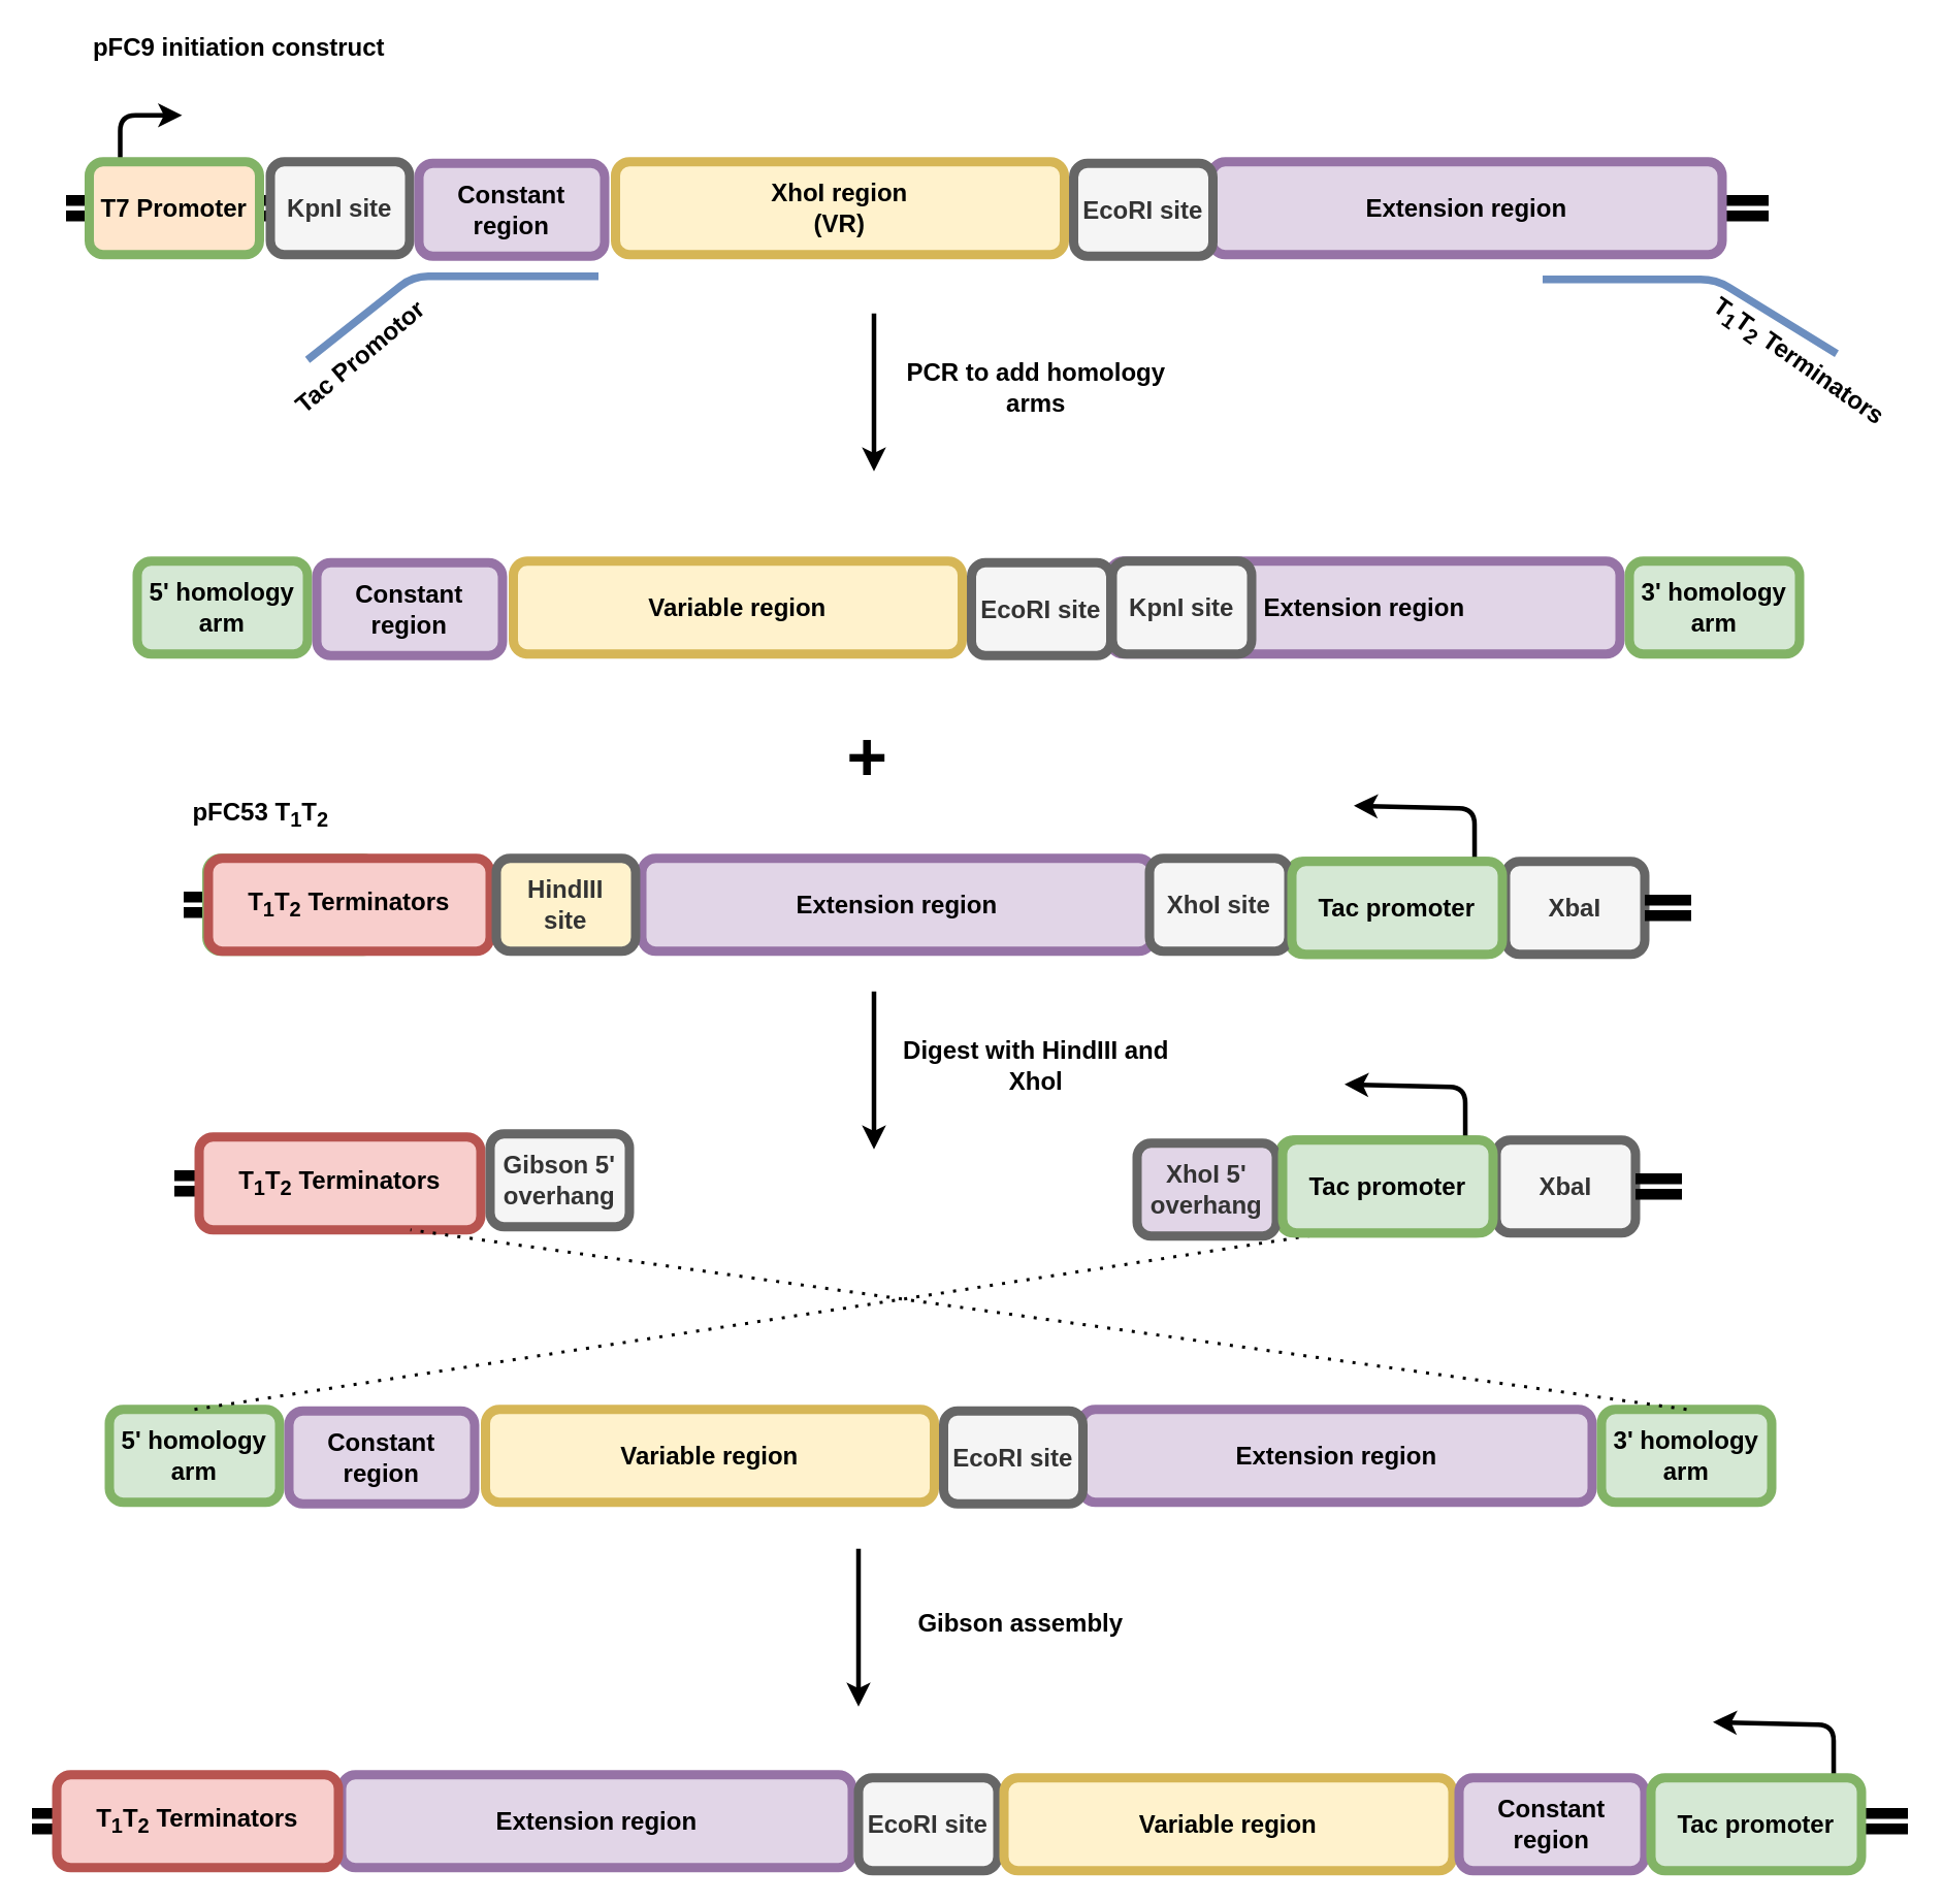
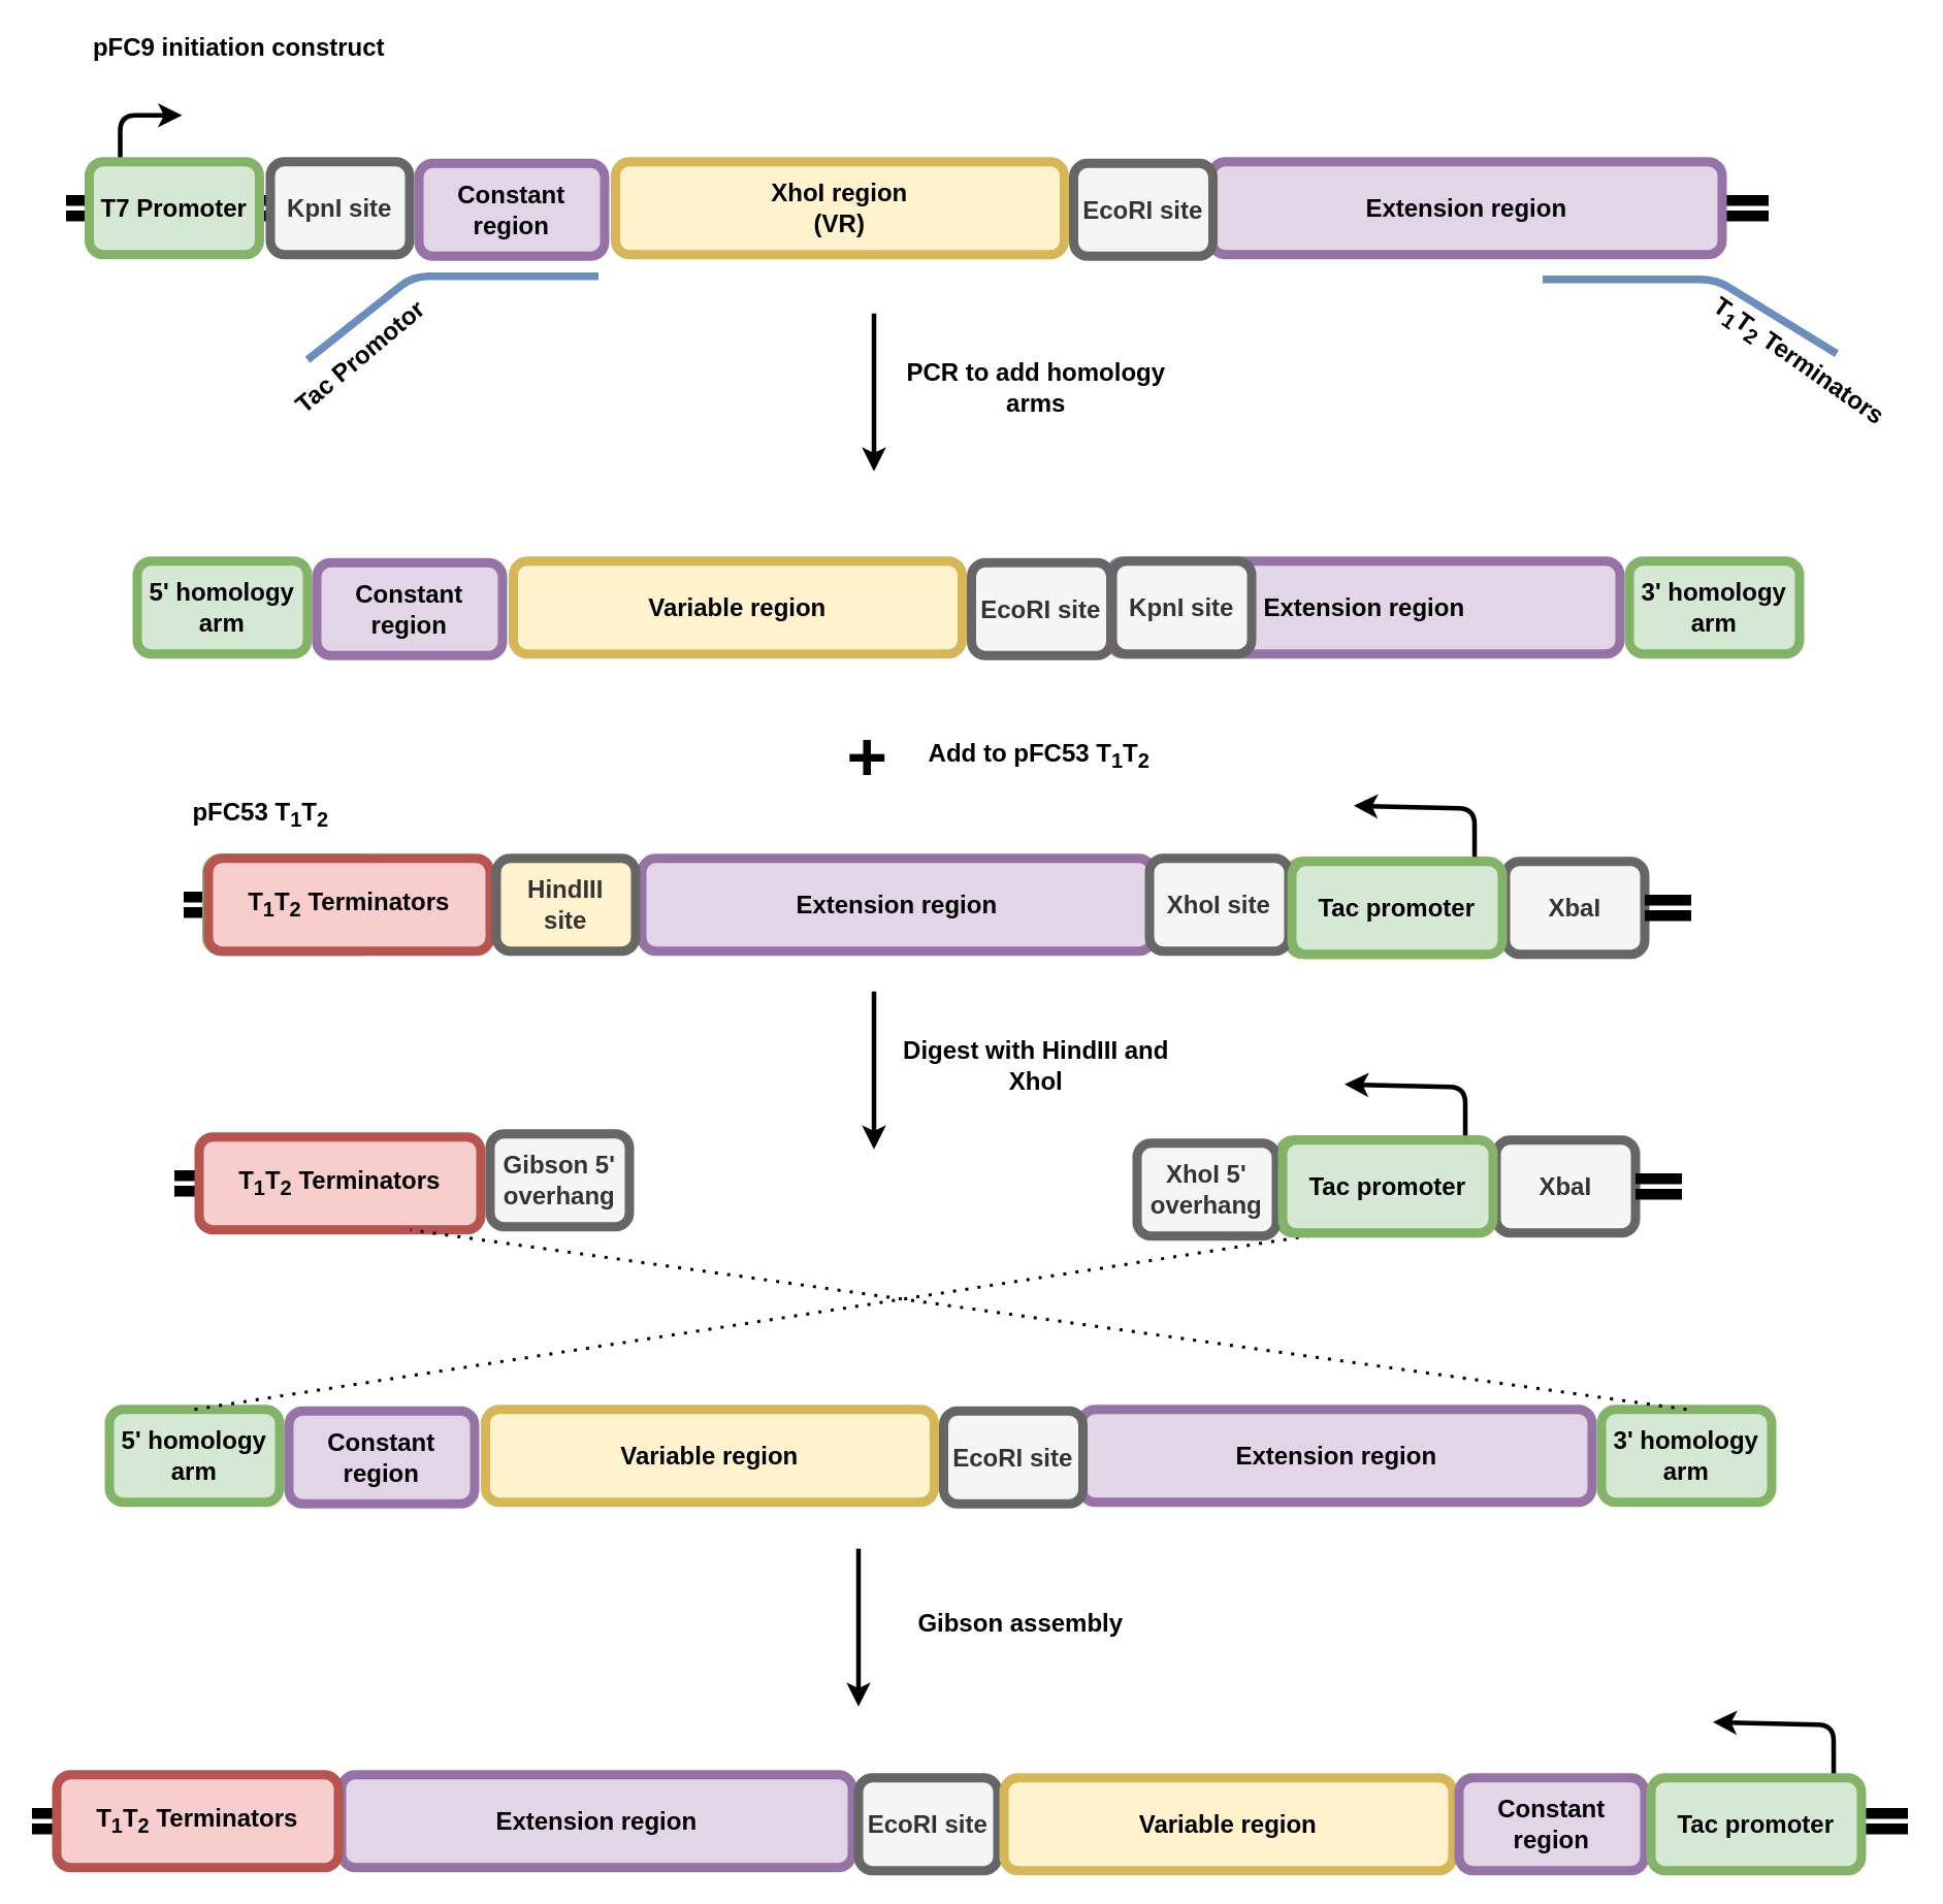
- <mxCell id="10" value="T7 Promoter" style="rounded=1;whiteSpace=wrap;html=1;strokeWidth=6;rotation=0;fillColor=#ffe6cc;strokeColor=#82b366;fontStyle=1;fontSize=16;" parent="1" vertex="1"><mxGeometry x="57" y="104" width="110" height="60" as="geometry" /></mxCell>
+ <mxCell id="10" value="T7 Promoter" style="rounded=1;whiteSpace=wrap;html=1;strokeWidth=6;rotation=0;fillColor=#d5e8d4;strokeColor=#82b366;fontStyle=1;fontSize=16;" parent="1" vertex="1"><mxGeometry x="57" y="104" width="110" height="60" as="geometry" /></mxCell>
+ <mxCell id="49" value="Add to pFC53 T&lt;sub&gt;1&lt;/sub&gt;T&lt;sub&gt;2&lt;/sub&gt;" style="text;html=1;strokeColor=none;fillColor=none;align=center;verticalAlign=middle;whiteSpace=wrap;rounded=0;fontSize=16;fontStyle=1" parent="1" vertex="1"><mxGeometry x="582" y="478" width="178" height="20" as="geometry" /></mxCell>
- <mxCell id="64" value="XhoI 5' overhang" style="rounded=1;whiteSpace=wrap;html=1;fillColor=#e1d5e7;strokeColor=#666666;fontStyle=1;fontSize=16;fontColor=#333333;strokeWidth=6;" parent="1" vertex="1"><mxGeometry x="734" y="738" width="90" height="60" as="geometry" /></mxCell>
+ <mxCell id="64" value="XhoI 5' overhang" style="rounded=1;whiteSpace=wrap;html=1;fillColor=#f5f5f5;strokeColor=#666666;fontStyle=1;fontSize=16;fontColor=#333333;strokeWidth=6;" parent="1" vertex="1"><mxGeometry x="734" y="738" width="90" height="60" as="geometry" /></mxCell>
